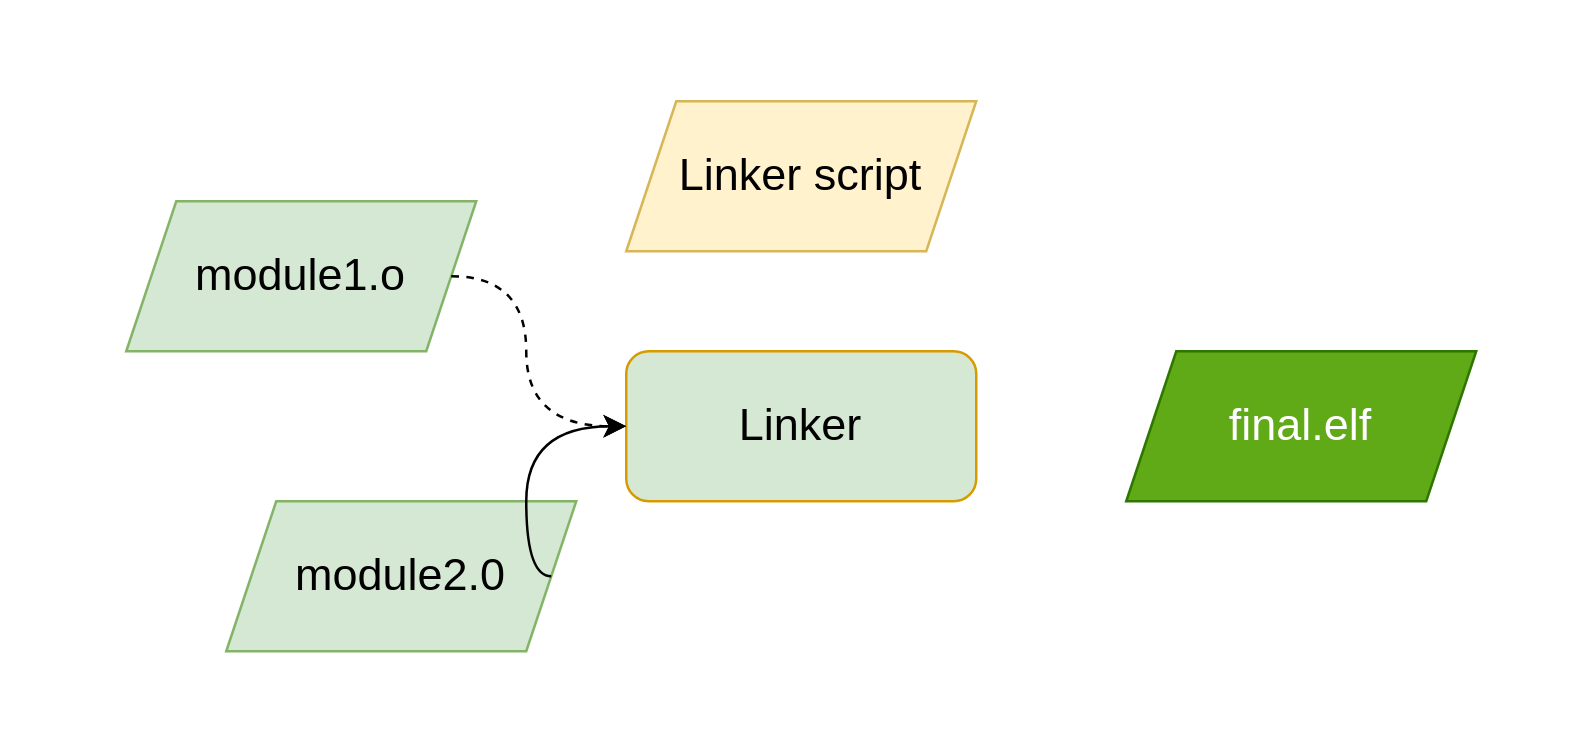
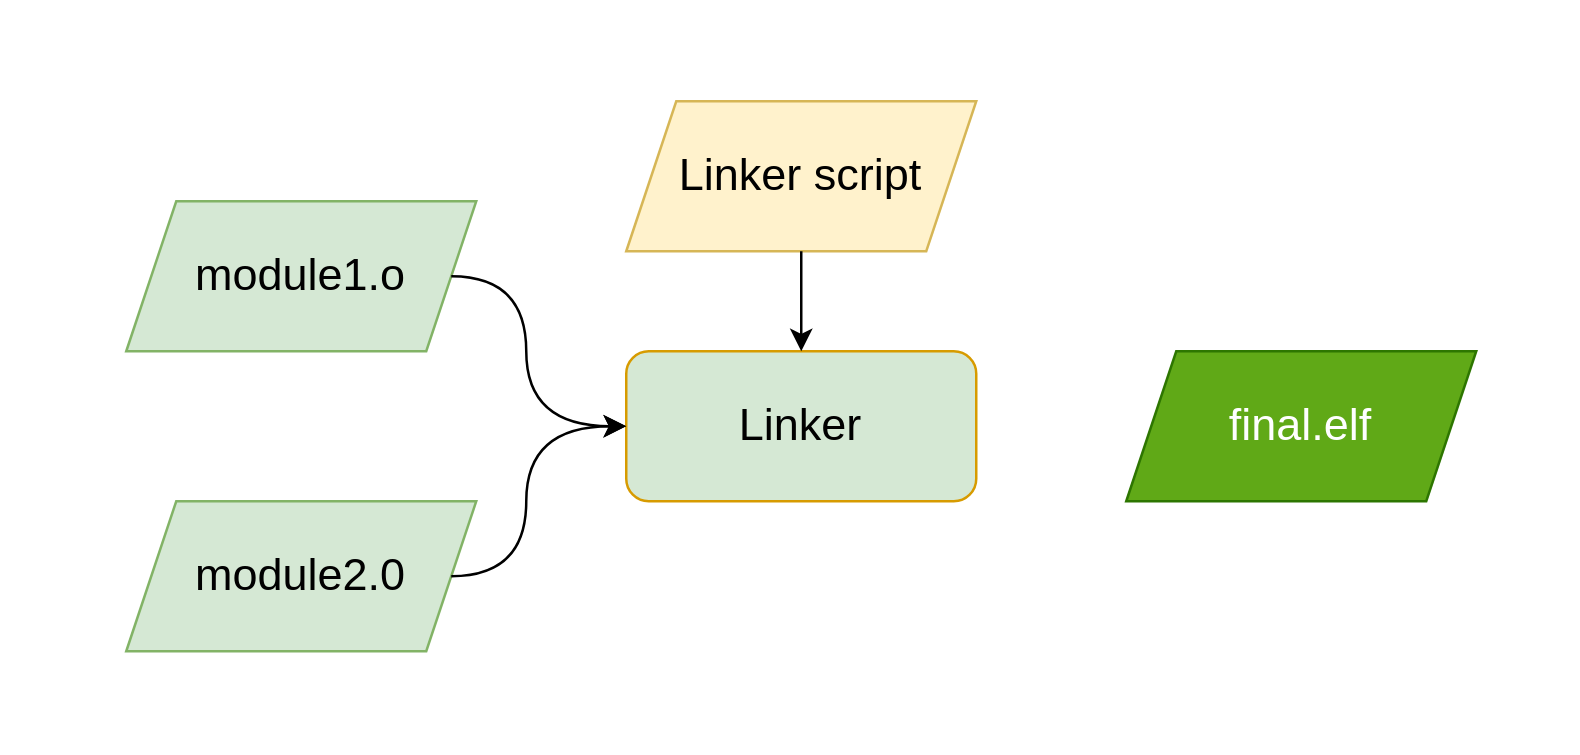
+ <mxCell id="10" value="" style="endArrow=classic;html=1;rounded=0;fontSize=18;entryX=0.5;entryY=0;entryDx=0;entryDy=0;exitX=0.5;exitY=1;exitDx=0;exitDy=0;" edge="1" parent="1" source="5" target="6"><mxGeometry width="50" height="50" relative="1" as="geometry"><mxPoint x="250" y="160" as="sourcePoint" /><mxPoint x="300" y="110" as="targetPoint" /></mxGeometry></mxCell>
- <mxCell id="8" value="" style="curved=1;endArrow=classic;html=1;rounded=0;entryX=0;entryY=0.5;entryDx=0;entryDy=0;exitX=1;exitY=0.5;exitDx=0;exitDy=0;dashed=1;" edge="1" parent="1" source="3" target="6"><mxGeometry width="50" height="50" relative="1" as="geometry"><mxPoint x="60" y="460" as="sourcePoint" /><mxPoint x="110" y="410" as="targetPoint" /><Array as="points"><mxPoint x="210" y="110" /><mxPoint x="210" y="170" /></Array></mxGeometry></mxCell>
+ <mxCell id="8" value="" style="curved=1;endArrow=classic;html=1;rounded=0;entryX=0;entryY=0.5;entryDx=0;entryDy=0;exitX=1;exitY=0.5;exitDx=0;exitDy=0;" edge="1" parent="1" source="3" target="6"><mxGeometry width="50" height="50" relative="1" as="geometry"><mxPoint x="60" y="460" as="sourcePoint" /><mxPoint x="110" y="410" as="targetPoint" /><Array as="points"><mxPoint x="210" y="110" /><mxPoint x="210" y="170" /></Array></mxGeometry></mxCell>
- <mxCell id="7" value="module2.0" style="shape=parallelogram;perimeter=parallelogramPerimeter;whiteSpace=wrap;html=1;fixedSize=1;fontSize=18;fillColor=#d5e8d4;strokeColor=#82b366;" vertex="1" parent="1"><mxGeometry x="90" y="200" width="140" height="60" as="geometry" /></mxCell>
+ <mxCell id="7" value="module2.0" style="shape=parallelogram;perimeter=parallelogramPerimeter;whiteSpace=wrap;html=1;fixedSize=1;fontSize=18;fillColor=#d5e8d4;strokeColor=#82b366;" vertex="1" parent="1"><mxGeometry x="50" y="200" width="140" height="60" as="geometry" /></mxCell>
